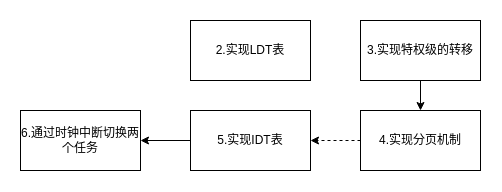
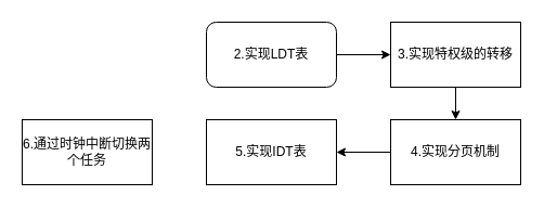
- <mxCell id="3" value="2.实现LDT表" style="whiteSpace=wrap;html=1;" parent="1" vertex="1"><mxGeometry x="190" y="20" width="120" height="60" as="geometry" /></mxCell>
+ <mxCell id="3" value="2.实现LDT表" style="whiteSpace=wrap;html=1;rounded=1;" parent="1" vertex="1"><mxGeometry x="190" y="20" width="120" height="60" as="geometry" /></mxCell>
+ <mxCell id="2" style="edgeStyle=orthogonalEdgeStyle;rounded=0;orthogonalLoop=1;jettySize=auto;html=1;" parent="1" source="3" target="5" edge="1"><mxGeometry relative="1" as="geometry" /></mxCell>
- <mxCell id="8" style="edgeStyle=orthogonalEdgeStyle;rounded=0;orthogonalLoop=1;jettySize=auto;html=1;" parent="1" source="9" target="10" edge="1"><mxGeometry relative="1" as="geometry" /></mxCell>
- <mxCell id="6" style="edgeStyle=orthogonalEdgeStyle;rounded=0;orthogonalLoop=1;jettySize=auto;html=1;dashed=1;" parent="1" source="7" target="9" edge="1"><mxGeometry relative="1" as="geometry" /></mxCell>
+ <mxCell id="6" style="edgeStyle=orthogonalEdgeStyle;rounded=0;orthogonalLoop=1;jettySize=auto;html=1;" parent="1" source="7" target="9" edge="1"><mxGeometry relative="1" as="geometry" /></mxCell>
